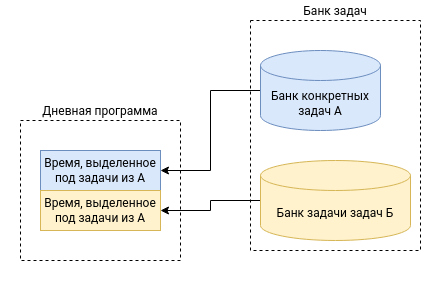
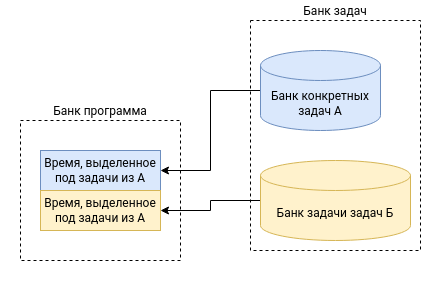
- <mxCell id="2" value="Дневная программа" style="rounded=0;whiteSpace=wrap;html=1;fontFamily=roboto;fillColor=none;dashed=1;labelPosition=center;verticalLabelPosition=top;align=center;verticalAlign=bottom;" vertex="1" parent="1"><mxGeometry x="20" y="120" width="160" height="140" as="geometry" /></mxCell>
+ <mxCell id="2" value="Банк программа" style="rounded=0;whiteSpace=wrap;html=1;fontFamily=roboto;fillColor=none;dashed=1;labelPosition=center;verticalLabelPosition=top;align=center;verticalAlign=bottom;" vertex="1" parent="1"><mxGeometry x="20" y="120" width="160" height="140" as="geometry" /></mxCell>
